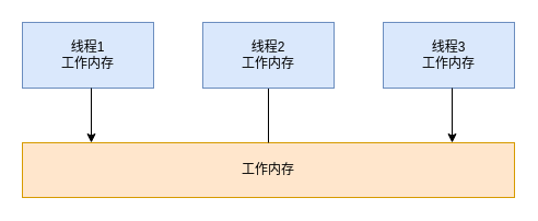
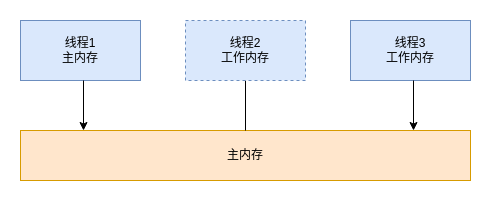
- <mxCell id="3" value="线程1&lt;br&gt;工作内存" style="rounded=0;whiteSpace=wrap;html=1;fillColor=#dae8fc;strokeColor=#6c8ebf;" vertex="1" parent="1"><mxGeometry x="20" y="20" width="120" height="60" as="geometry" /></mxCell>
+ <mxCell id="3" value="线程1&lt;br&gt;主内存" style="rounded=0;whiteSpace=wrap;html=1;fillColor=#dae8fc;strokeColor=#6c8ebf;" vertex="1" parent="1"><mxGeometry x="20" y="20" width="120" height="60" as="geometry" /></mxCell>
- <mxCell id="5" value="线程2&lt;br&gt;工作内存" style="rounded=0;whiteSpace=wrap;html=1;fillColor=#dae8fc;strokeColor=#6c8ebf;" vertex="1" parent="1"><mxGeometry x="185" y="20" width="120" height="60" as="geometry" /></mxCell>
+ <mxCell id="5" value="线程2&lt;br&gt;工作内存" style="rounded=0;whiteSpace=wrap;html=1;fillColor=#dae8fc;strokeColor=#6c8ebf;dashed=1;" vertex="1" parent="1"><mxGeometry x="185" y="20" width="120" height="60" as="geometry" /></mxCell>
- <mxCell id="2" value="工作内存" style="rounded=0;whiteSpace=wrap;html=1;fillColor=#ffe6cc;strokeColor=#d79b00;" vertex="1" parent="1"><mxGeometry x="20" y="130" width="450" height="50" as="geometry" /></mxCell>
+ <mxCell id="2" value="主内存" style="rounded=0;whiteSpace=wrap;html=1;fillColor=#ffe6cc;strokeColor=#d79b00;" vertex="1" parent="1"><mxGeometry x="20" y="130" width="450" height="50" as="geometry" /></mxCell>
